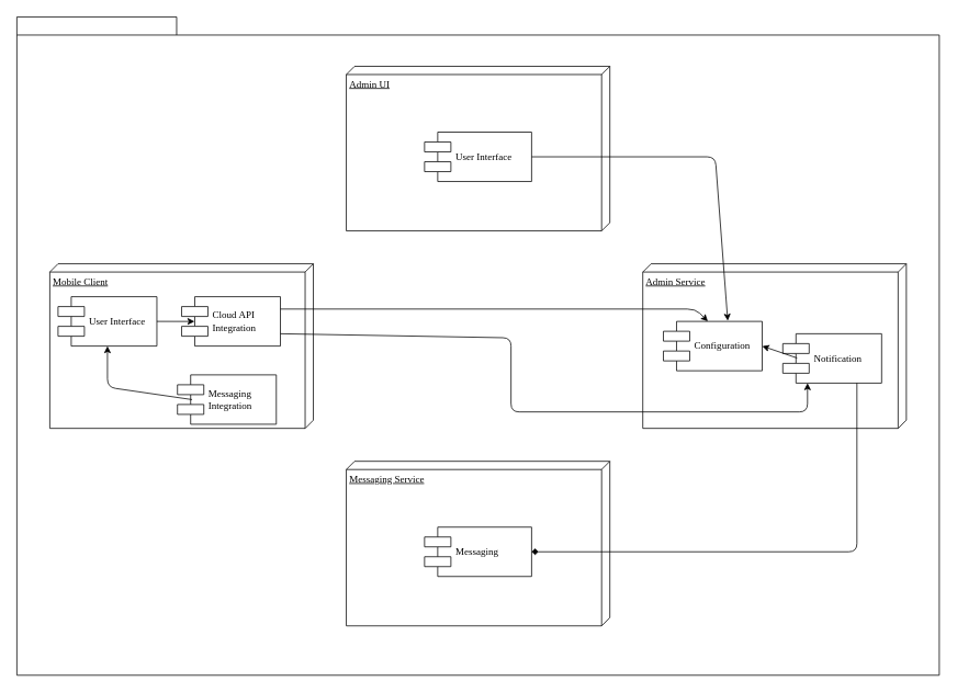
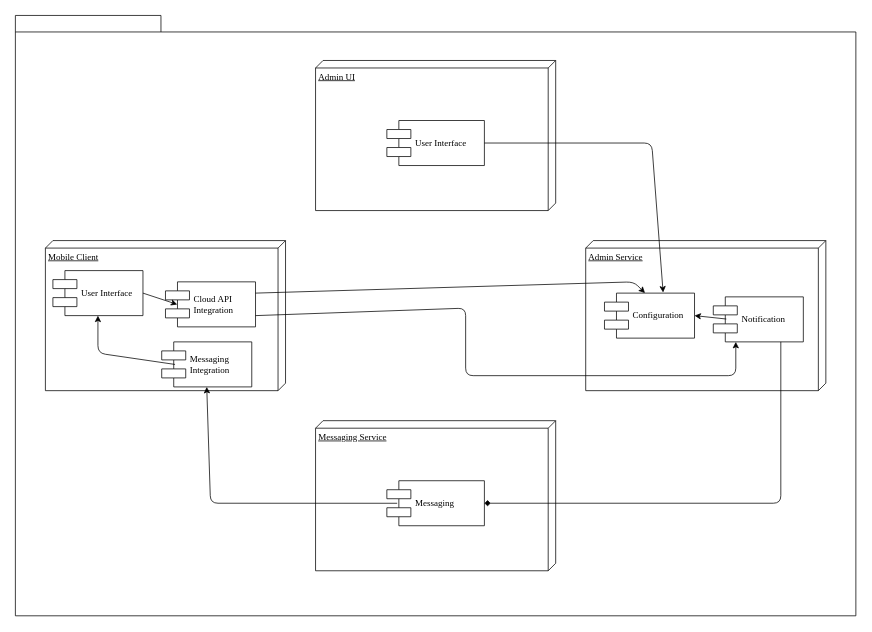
- <mxCell id="12" value="Cloud API&lt;br&gt;Integration" style="shape=component;align=left;spacingLeft=36;rounded=0;shadow=0;comic=0;labelBackgroundColor=none;strokeWidth=1;fontFamily=Verdana;fontSize=12;html=1;" vertex="1" parent="1"><mxGeometry x="220" y="360" width="120" height="60" as="geometry" /></mxCell>
+ <mxCell id="12" value="Cloud API&lt;br&gt;Integration" style="shape=component;align=left;spacingLeft=36;rounded=0;shadow=0;comic=0;labelBackgroundColor=none;strokeWidth=1;fontFamily=Verdana;fontSize=12;html=1;" vertex="1" parent="1"><mxGeometry x="220" y="375" width="120" height="60" as="geometry" /></mxCell>
- <mxCell id="9" value="Notification" style="shape=component;align=left;spacingLeft=36;rounded=0;shadow=0;comic=0;labelBackgroundColor=none;strokeWidth=1;fontFamily=Verdana;fontSize=12;html=1;" vertex="1" parent="1"><mxGeometry x="950" y="405" width="120" height="60" as="geometry" /></mxCell>
+ <mxCell id="9" value="Notification" style="shape=component;align=left;spacingLeft=36;rounded=0;shadow=0;comic=0;labelBackgroundColor=none;strokeWidth=1;fontFamily=Verdana;fontSize=12;html=1;" vertex="1" parent="1"><mxGeometry x="950" y="395" width="120" height="60" as="geometry" /></mxCell>
+ <mxCell id="15" value="" style="endArrow=classic;html=1;entryX=0.5;entryY=1;entryDx=0;entryDy=0;exitX=0.106;exitY=0.501;exitDx=0;exitDy=0;exitPerimeter=0;" edge="1" parent="1" source="11" target="5"><mxGeometry width="50" height="50" relative="1" as="geometry"><mxPoint x="160" y="720" as="sourcePoint" /><mxPoint x="210" y="670" as="targetPoint" /><Array as="points"><mxPoint x="280" y="670" /></Array></mxGeometry></mxCell>
